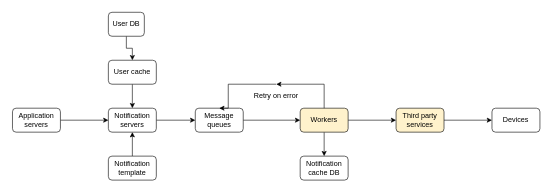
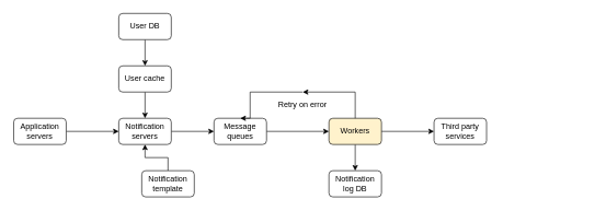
- <mxCell id="23" value="User DB" style="rounded=1;whiteSpace=wrap;html=1;" vertex="1" parent="1"><mxGeometry x="180" y="20" width="60" height="40" as="geometry" /></mxCell>
+ <mxCell id="23" value="User DB" style="rounded=1;whiteSpace=wrap;html=1;" vertex="1" parent="1"><mxGeometry x="180" width="80" height="40" as="geometry" y="20" /></mxCell>
- <mxCell id="14" value="Third party services" style="rounded=1;whiteSpace=wrap;html=1;fillColor=#fff2cc;" parent="1" vertex="1"><mxGeometry x="660" y="180" width="80" height="40" as="geometry" /></mxCell>
+ <mxCell id="14" value="Third party services" style="rounded=1;whiteSpace=wrap;html=1;" parent="1" vertex="1"><mxGeometry x="660" y="180" width="80" height="40" as="geometry" /></mxCell>
- <mxCell id="13" style="edgeStyle=orthogonalEdgeStyle;rounded=0;orthogonalLoop=1;jettySize=auto;html=1;exitX=1;exitY=0.5;exitDx=0;exitDy=0;entryX=0;entryY=0.5;entryDx=0;entryDy=0;" parent="1" source="14" target="12" edge="1"><mxGeometry relative="1" as="geometry" /></mxCell>
- <mxCell id="12" value="Devices" style="rounded=1;whiteSpace=wrap;html=1;" parent="1" vertex="1"><mxGeometry x="820" y="180" width="80" height="40" as="geometry" /></mxCell>
- <mxCell id="19" value="Notification template" style="rounded=1;whiteSpace=wrap;html=1;" vertex="1" parent="1"><mxGeometry x="180" y="260" width="80" height="40" as="geometry" /></mxCell>
+ <mxCell id="19" value="Notification template" style="rounded=1;whiteSpace=wrap;html=1;" vertex="1" parent="1"><mxGeometry x="215" y="260" width="80" height="40" as="geometry" /></mxCell>
- <mxCell id="15" value="Notification cache DB" style="rounded=1;whiteSpace=wrap;html=1;" parent="1" vertex="1"><mxGeometry x="500" y="260" width="80" height="40" as="geometry" /></mxCell>
+ <mxCell id="15" value="Notification log DB" style="rounded=1;whiteSpace=wrap;html=1;" parent="1" vertex="1"><mxGeometry x="500" y="260" width="80" height="40" as="geometry" /></mxCell>
